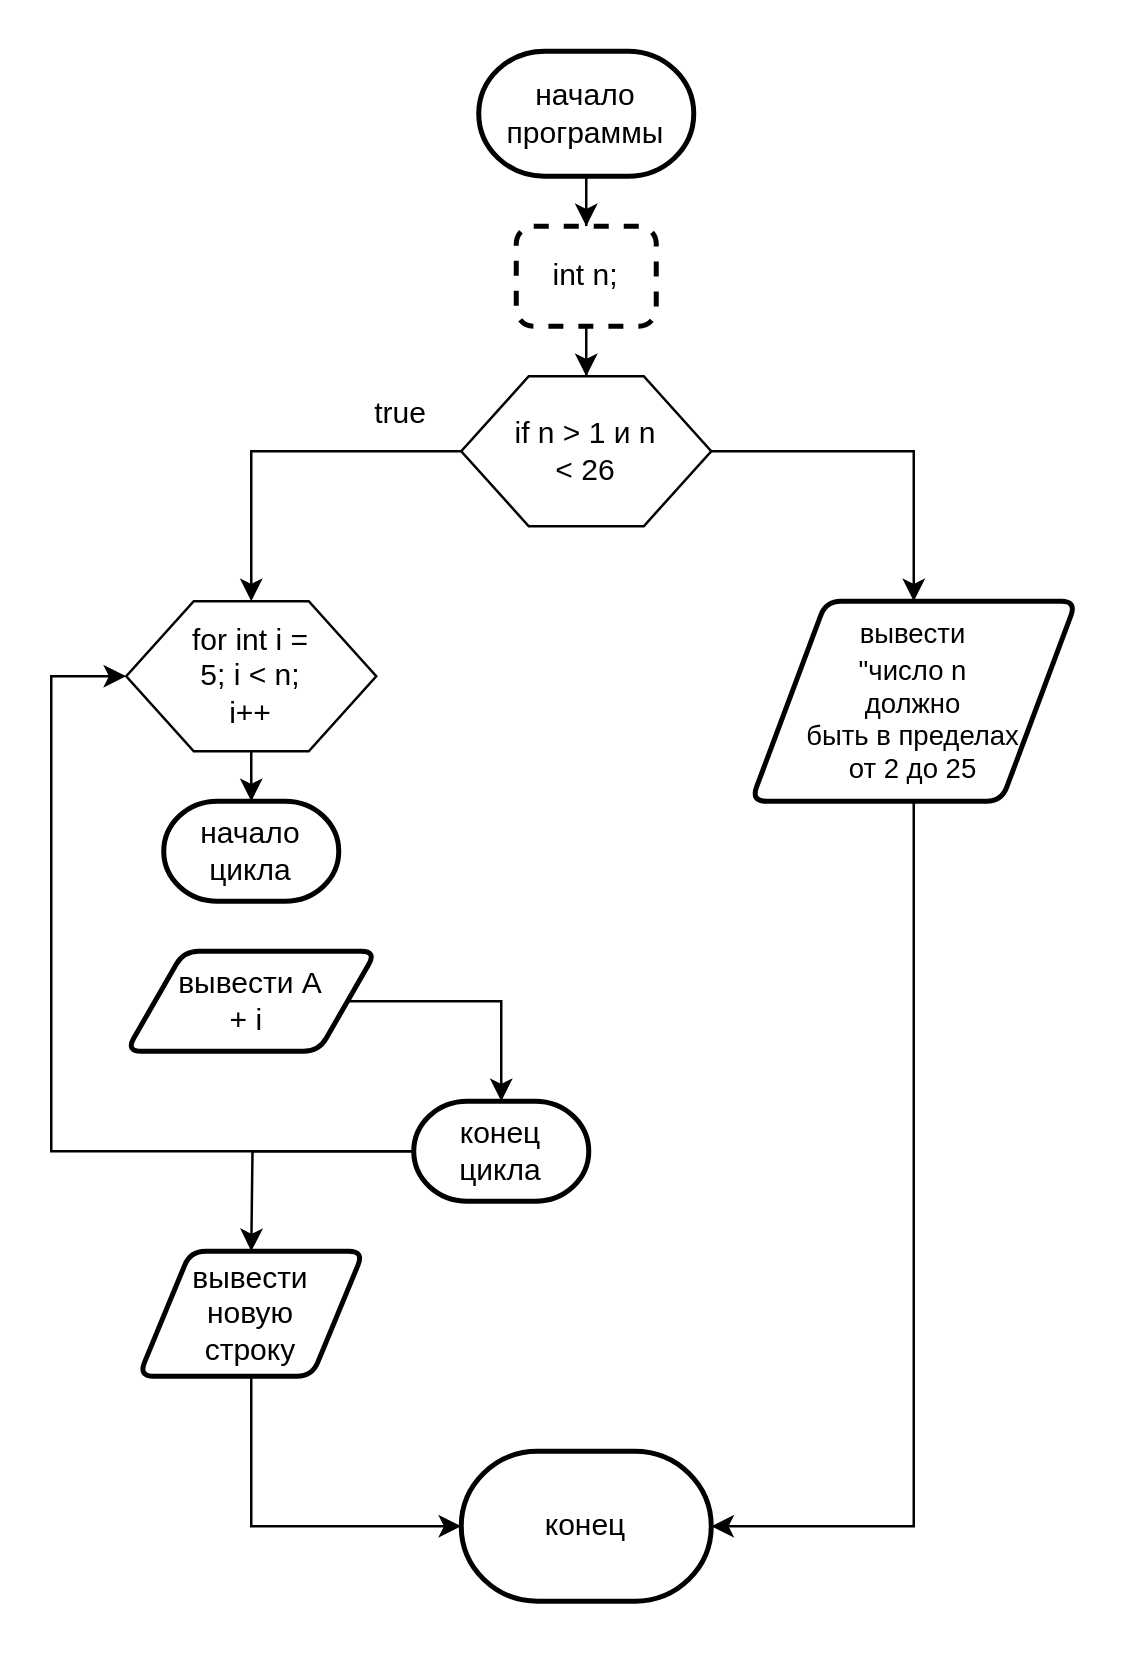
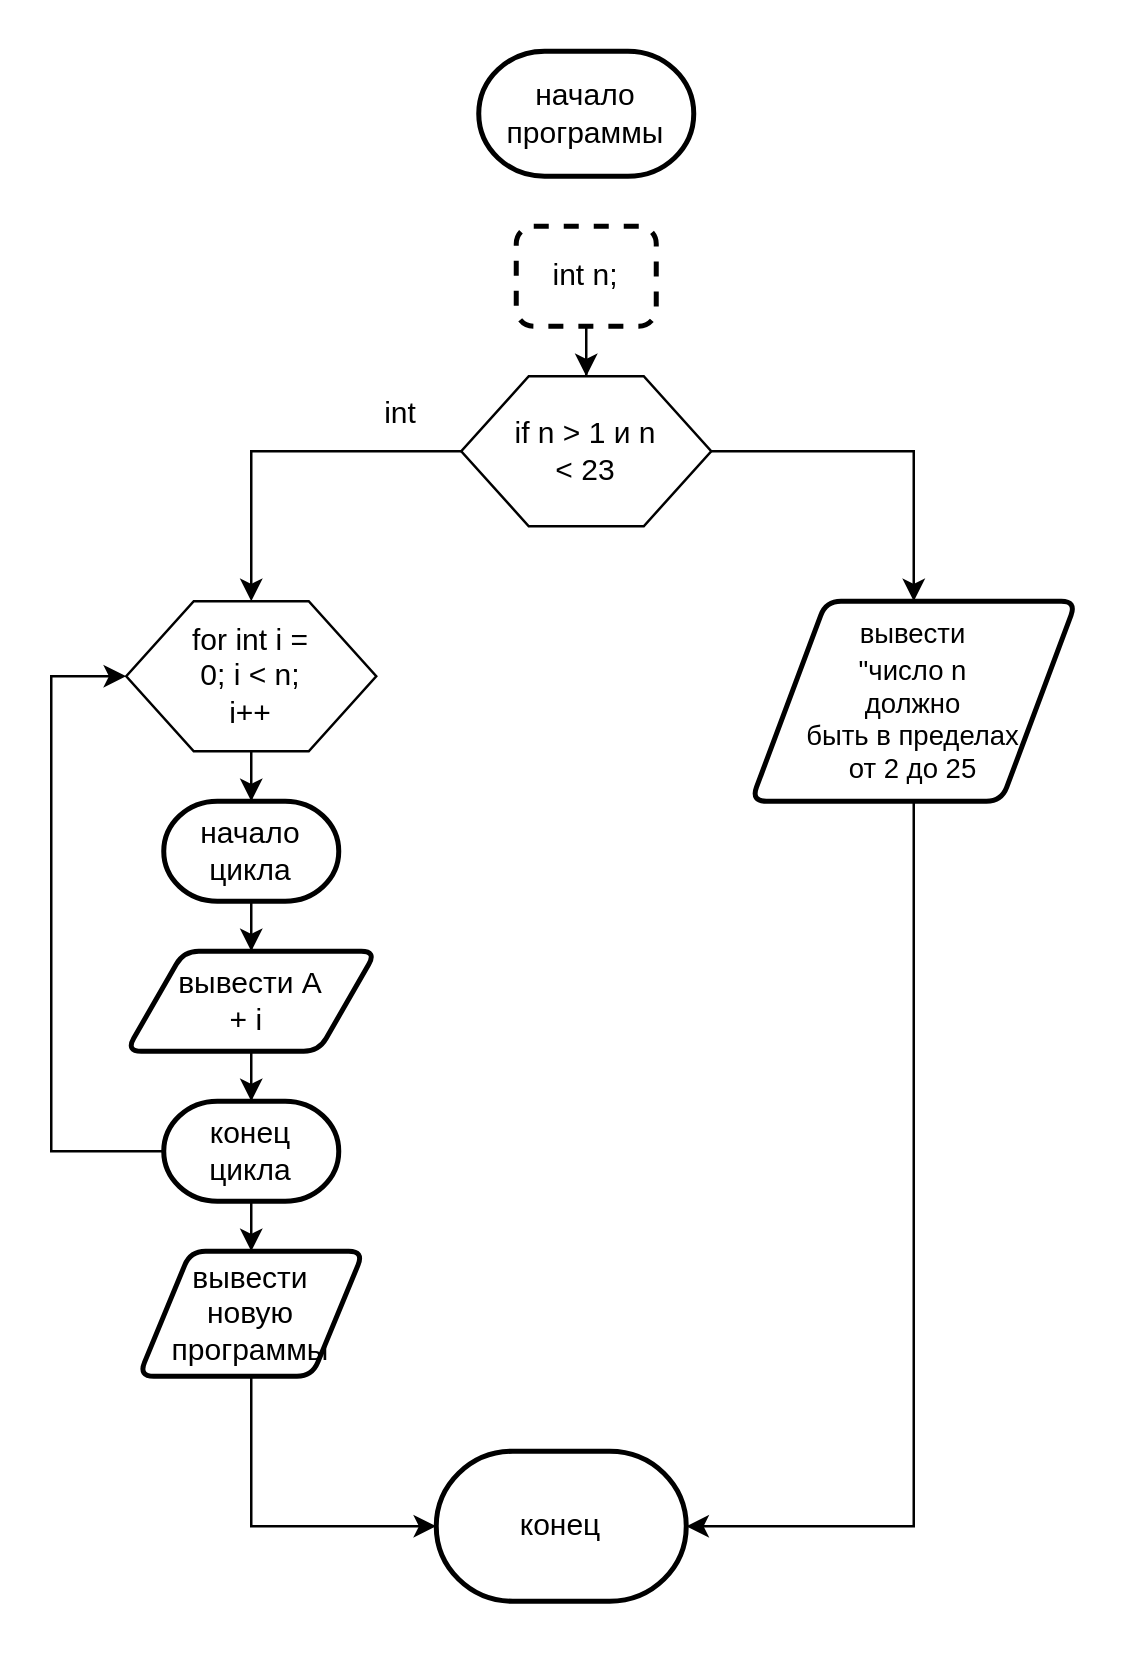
- <mxCell id="2" style="edgeStyle=orthogonalEdgeStyle;rounded=0;orthogonalLoop=1;jettySize=auto;html=1;entryX=0.5;entryY=0;entryDx=0;entryDy=0;" edge="1" parent="1" source="3" target="5"><mxGeometry relative="1" as="geometry" /></mxCell>
- <mxCell id="12" value="true" style="text;strokeColor=none;align=center;fillColor=none;html=1;verticalAlign=middle;whiteSpace=wrap;rounded=0;" vertex="1" parent="1"><mxGeometry x="130" y="150" width="60" height="30" as="geometry" /></mxCell>
+ <mxCell id="12" value="int" style="text;strokeColor=none;align=center;fillColor=none;html=1;verticalAlign=middle;whiteSpace=wrap;rounded=0;" vertex="1" parent="1"><mxGeometry x="130" y="150" width="60" height="30" as="geometry" /></mxCell>
- <mxCell id="9" value="if n &amp;gt; 1 и n &amp;lt; 26" style="text;strokeColor=none;align=center;fillColor=none;html=1;verticalAlign=middle;whiteSpace=wrap;rounded=0;" vertex="1" parent="1"><mxGeometry x="204" y="165" width="60" height="30" as="geometry" /></mxCell>
+ <mxCell id="9" value="if n &amp;gt; 1 и n &amp;lt; 23" style="text;strokeColor=none;align=center;fillColor=none;html=1;verticalAlign=middle;whiteSpace=wrap;rounded=0;" vertex="1" parent="1"><mxGeometry x="204" y="165" width="60" height="30" as="geometry" /></mxCell>
- <mxCell id="13" value="for int i = 5; i &amp;lt; n; i++" style="text;strokeColor=none;align=center;fillColor=none;html=1;verticalAlign=middle;whiteSpace=wrap;rounded=0;" vertex="1" parent="1"><mxGeometry x="70" y="255" width="60" height="30" as="geometry" /></mxCell>
+ <mxCell id="13" value="for int i = 0; i &amp;lt; n; i++" style="text;strokeColor=none;align=center;fillColor=none;html=1;verticalAlign=middle;whiteSpace=wrap;rounded=0;" vertex="1" parent="1"><mxGeometry x="70" y="255" width="60" height="30" as="geometry" /></mxCell>
+ <mxCell id="14" style="edgeStyle=orthogonalEdgeStyle;rounded=0;orthogonalLoop=1;jettySize=auto;html=1;" edge="1" parent="1" source="15" target="16"><mxGeometry relative="1" as="geometry" /></mxCell>
- <mxCell id="19" value="конец цикла" style="strokeWidth=2;html=1;shape=mxgraph.flowchart.terminator;whiteSpace=wrap;" vertex="1" parent="1"><mxGeometry x="165" y="440" width="70" height="40" as="geometry" /></mxCell>
+ <mxCell id="19" value="конец цикла" style="strokeWidth=2;html=1;shape=mxgraph.flowchart.terminator;whiteSpace=wrap;" vertex="1" parent="1"><mxGeometry x="65" y="440" width="70" height="40" as="geometry" /></mxCell>
- <mxCell id="22" value="вывести&lt;div&gt;новую&lt;/div&gt;&lt;div&gt;строку&lt;/div&gt;" style="shape=parallelogram;html=1;strokeWidth=2;perimeter=parallelogramPerimeter;whiteSpace=wrap;rounded=1;arcSize=12;size=0.23;" vertex="1" parent="1"><mxGeometry x="55" y="500" width="90" height="50" as="geometry" /></mxCell>
+ <mxCell id="22" value="вывести&lt;div&gt;новую&lt;/div&gt;&lt;div&gt;программы&lt;/div&gt;" style="shape=parallelogram;html=1;strokeWidth=2;perimeter=parallelogramPerimeter;whiteSpace=wrap;rounded=1;arcSize=12;size=0.23;" vertex="1" parent="1"><mxGeometry x="55" y="500" width="90" height="50" as="geometry" /></mxCell>
- <mxCell id="25" value="конец" style="strokeWidth=2;html=1;shape=mxgraph.flowchart.terminator;whiteSpace=wrap;" vertex="1" parent="1"><mxGeometry x="184" y="580" width="100" height="60" as="geometry" /></mxCell>
+ <mxCell id="25" value="конец" style="strokeWidth=2;html=1;shape=mxgraph.flowchart.terminator;whiteSpace=wrap;" vertex="1" parent="1"><mxGeometry x="174" y="580" width="100" height="60" as="geometry" /></mxCell>
